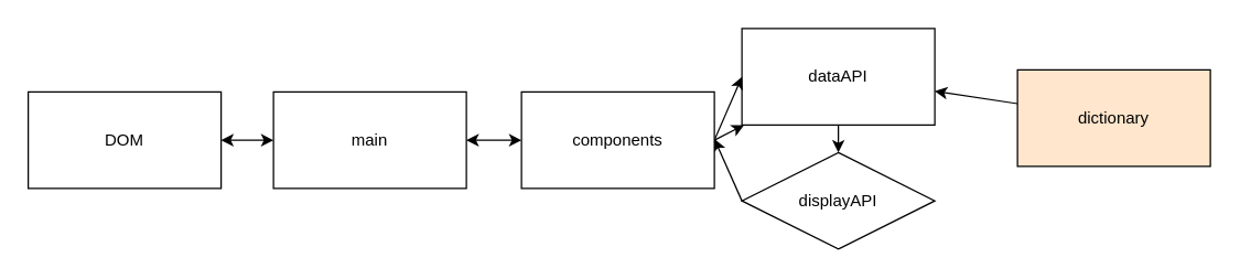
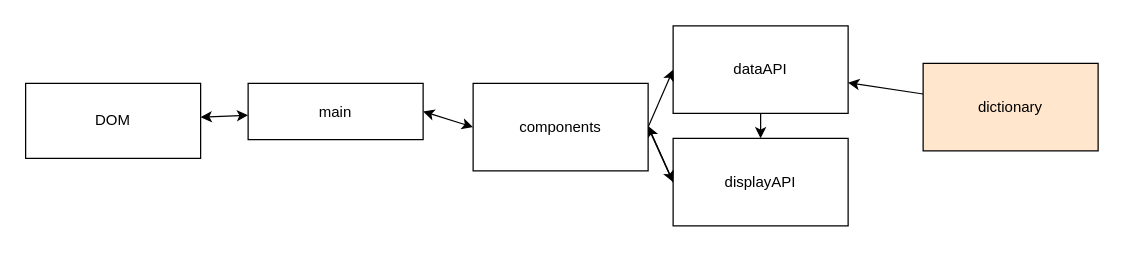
- <mxCell id="9" style="edgeStyle=none;html=1;exitX=1;exitY=0.5;exitDx=0;exitDy=0;" parent="1" source="11" target="5" edge="1"><mxGeometry relative="1" as="geometry" /></mxCell>
+ <mxCell id="9" style="edgeStyle=none;html=1;exitX=1;exitY=0.5;exitDx=0;exitDy=0;entryX=0;entryY=0.5;entryDx=0;entryDy=0;" parent="1" source="11" target="3" edge="1"><mxGeometry relative="1" as="geometry" /></mxCell>
- <mxCell id="14" value="DOM" style="whiteSpace=wrap;html=1;" vertex="1" parent="1"><mxGeometry x="20" y="66" width="140" height="70" as="geometry" /></mxCell>
+ <mxCell id="14" value="DOM" style="whiteSpace=wrap;html=1;" vertex="1" parent="1"><mxGeometry x="20" y="66" width="140" height="60" as="geometry" /></mxCell>
- <mxCell id="13" value="main" style="whiteSpace=wrap;html=1;" parent="1" vertex="1"><mxGeometry x="198" y="66" width="140" height="70" as="geometry" /></mxCell>
+ <mxCell id="13" value="main" style="whiteSpace=wrap;html=1;" parent="1" vertex="1"><mxGeometry x="198" y="66" width="140" height="45" as="geometry" /></mxCell>
- <mxCell id="3" value="displayAPI" style="rhombus;whiteSpace=wrap;html=1;" parent="1" vertex="1"><mxGeometry x="538" y="110" width="140" height="70" as="geometry" /></mxCell>
+ <mxCell id="3" value="displayAPI" style="whiteSpace=wrap;html=1;" parent="1" vertex="1"><mxGeometry x="538" y="110" width="140" height="70" as="geometry" /></mxCell>
